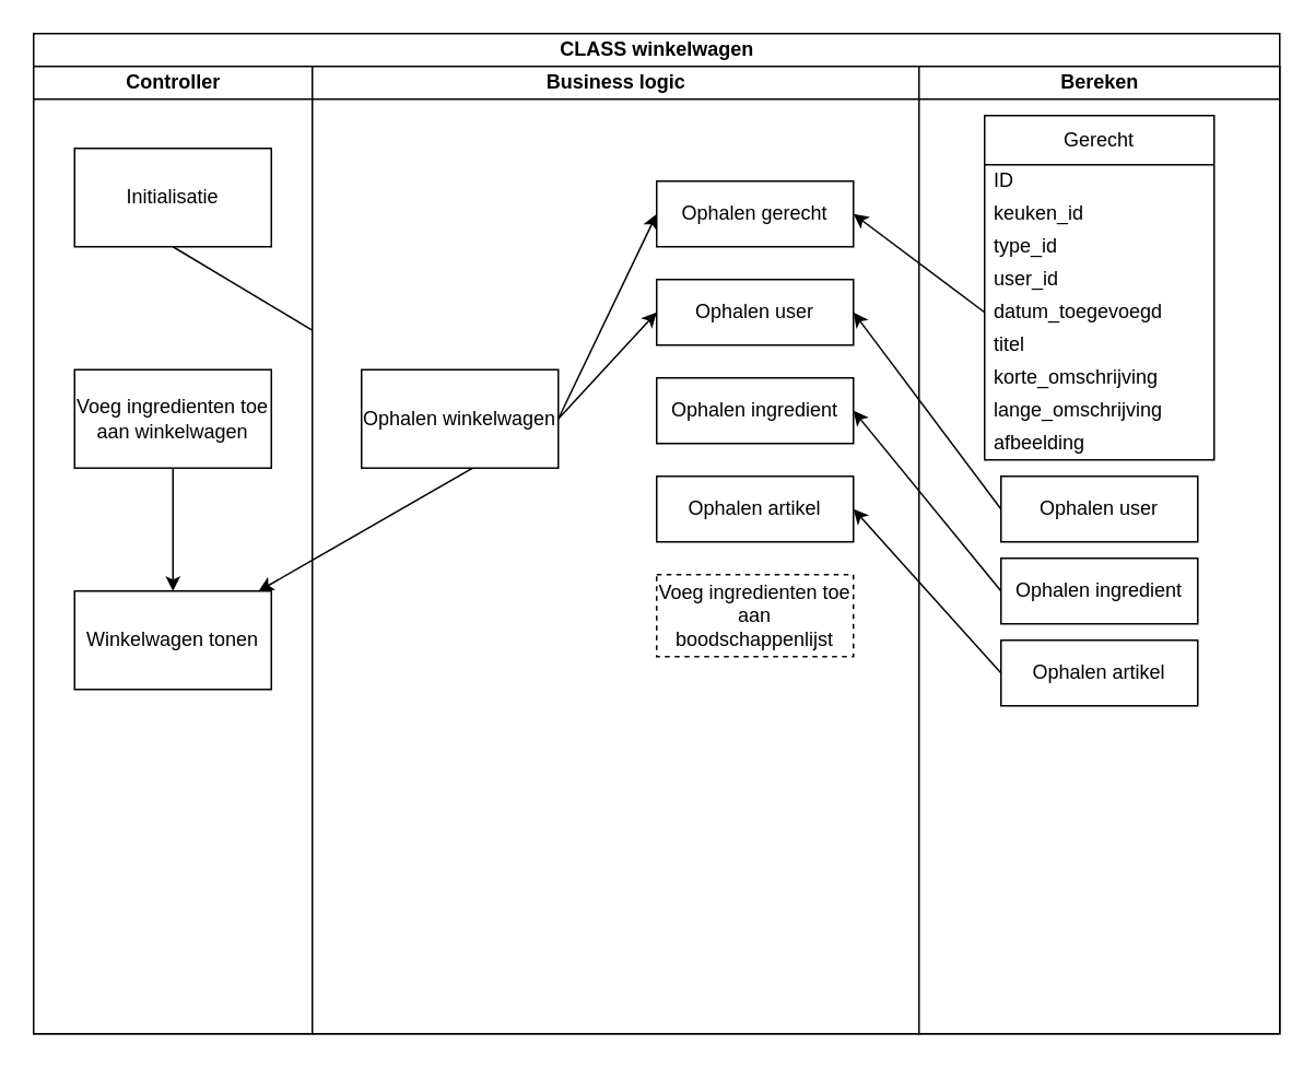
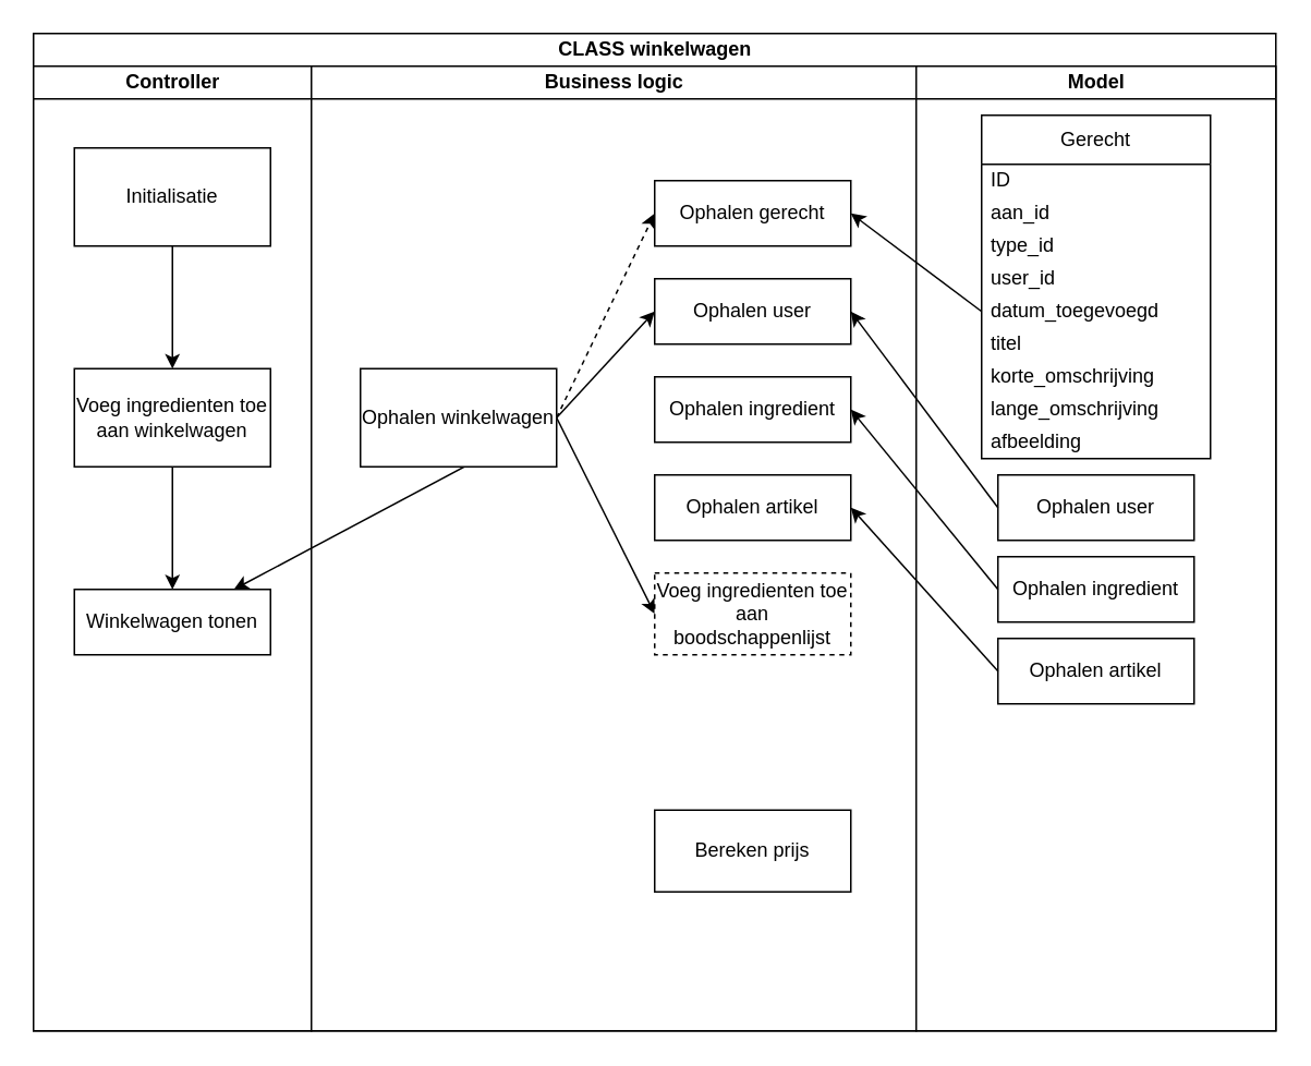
- <mxCell id="21" value="Bereken" style="swimlane;startSize=20;html=1;swimlaneFillColor=default;" parent="2" vertex="1"><mxGeometry x="540" y="20" width="220" height="590" as="geometry"><mxRectangle x="540" y="20" width="40" height="410" as="alternateBounds" /></mxGeometry></mxCell>
+ <mxCell id="21" value="Model" style="swimlane;startSize=20;html=1;swimlaneFillColor=default;" parent="2" vertex="1"><mxGeometry x="540" y="20" width="220" height="590" as="geometry"><mxRectangle x="540" y="20" width="40" height="410" as="alternateBounds" /></mxGeometry></mxCell>
- <mxCell id="25" value="keuken_id" style="text;strokeColor=none;fillColor=none;align=left;verticalAlign=middle;spacingLeft=4;spacingRight=4;overflow=hidden;points=[[0,0.5],[1,0.5]];portConstraint=eastwest;rotatable=0;whiteSpace=wrap;html=1;" parent="23" vertex="1"><mxGeometry y="50" width="140" height="20" as="geometry" /></mxCell>
+ <mxCell id="25" value="aan_id" style="text;strokeColor=none;fillColor=none;align=left;verticalAlign=middle;spacingLeft=4;spacingRight=4;overflow=hidden;points=[[0,0.5],[1,0.5]];portConstraint=eastwest;rotatable=0;whiteSpace=wrap;html=1;" parent="23" vertex="1"><mxGeometry y="50" width="140" height="20" as="geometry" /></mxCell>
- <mxCell id="4" style="edgeStyle=none;html=1;exitX=0.5;exitY=1;exitDx=0;exitDy=0;" parent="3" source="5" target="14" edge="1"><mxGeometry relative="1" as="geometry" /></mxCell>
+ <mxCell id="4" style="edgeStyle=none;html=1;exitX=0.5;exitY=1;exitDx=0;exitDy=0;entryX=0.5;entryY=0;entryDx=0;entryDy=0;" parent="3" source="5" target="7" edge="1"><mxGeometry relative="1" as="geometry" /></mxCell>
- <mxCell id="10" style="edgeStyle=none;html=1;exitX=1;exitY=0.5;exitDx=0;exitDy=0;entryX=0;entryY=0.5;entryDx=0;entryDy=0;" parent="9" source="14" target="15" edge="1"><mxGeometry relative="1" as="geometry" /></mxCell>
+ <mxCell id="10" style="edgeStyle=none;html=1;exitX=1;exitY=0.5;exitDx=0;exitDy=0;entryX=0;entryY=0.5;entryDx=0;entryDy=0;dashed=1;" parent="9" source="14" target="15" edge="1"><mxGeometry relative="1" as="geometry" /></mxCell>
+ <mxCell id="13" style="edgeStyle=none;html=1;exitX=1;exitY=0.5;exitDx=0;exitDy=0;entryX=0;entryY=0.5;entryDx=0;entryDy=0;" edge="1" parent="9" source="14" target="20"><mxGeometry relative="1" as="geometry" /></mxCell>
- <mxCell id="8" value="Winkelwagen tonen" style="rounded=0;whiteSpace=wrap;html=1;" parent="3" vertex="1"><mxGeometry x="25" y="320" width="120" height="60" as="geometry" /></mxCell>
+ <mxCell id="8" value="Winkelwagen tonen" style="rounded=0;whiteSpace=wrap;html=1;" parent="3" vertex="1"><mxGeometry x="25" y="320" width="120" height="40" as="geometry" /></mxCell>
+ <mxCell id="19" value="Bereken prijs" style="rounded=0;whiteSpace=wrap;html=1;" vertex="1" parent="9"><mxGeometry x="210" y="455" width="120" height="50" as="geometry" /></mxCell>
